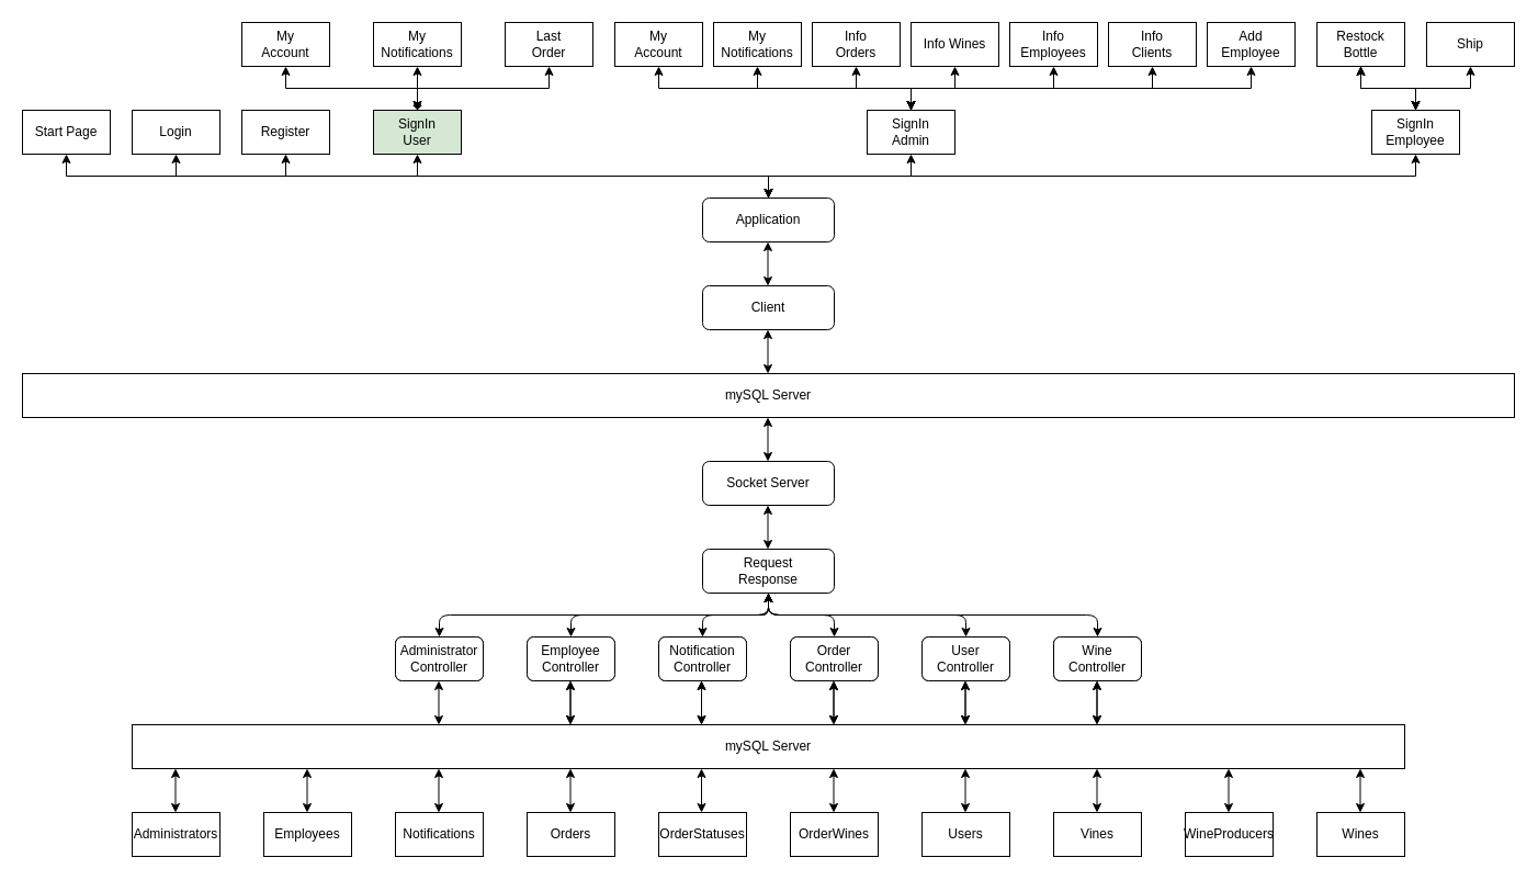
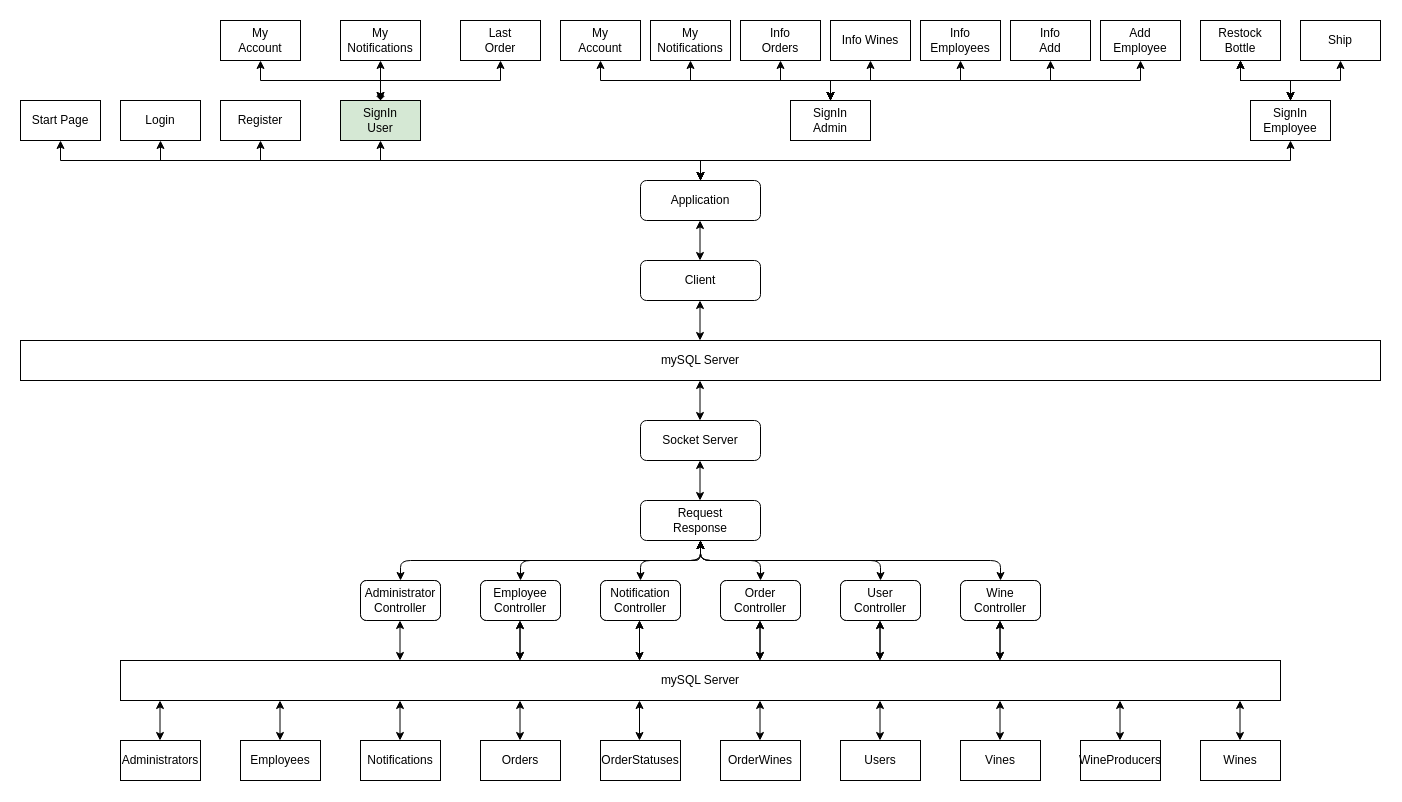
- <mxCell id="90" value="Info&lt;br&gt;Clients" style="rounded=0;whiteSpace=wrap;html=1;" vertex="1" parent="1"><mxGeometry x="1010" y="20" width="80" height="40" as="geometry" /></mxCell>
+ <mxCell id="90" value="Info&lt;br&gt;Add" style="rounded=0;whiteSpace=wrap;html=1;" vertex="1" parent="1"><mxGeometry x="1010" y="20" width="80" height="40" as="geometry" /></mxCell>
- <mxCell id="67" style="edgeStyle=orthogonalEdgeStyle;rounded=0;orthogonalLoop=1;jettySize=auto;html=1;entryX=0.5;entryY=0;entryDx=0;entryDy=0;startArrow=classic;startFill=1;" edge="1" parent="1" source="68" target="58"><mxGeometry relative="1" as="geometry"><Array as="points"><mxPoint x="830" y="160" /><mxPoint x="700" y="160" /></Array></mxGeometry></mxCell>
